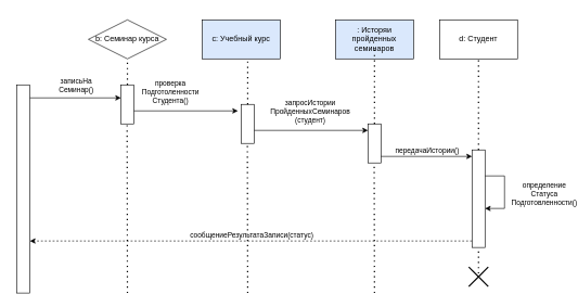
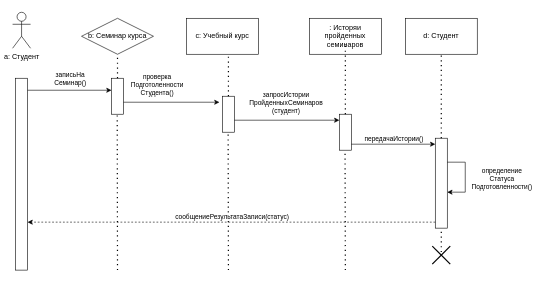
+ <mxCell id="35" value="a: Студент" style="shape=umlActor;verticalLabelPosition=bottom;verticalAlign=top;html=1;outlineConnect=0;" parent="1" vertex="1"><mxGeometry x="20" y="20" width="30" height="60" as="geometry" /></mxCell>
- <mxCell id="6" value="c: Учебный курс" style="rounded=0;whiteSpace=wrap;html=1;fillColor=#dae8fc;" parent="1" vertex="1"><mxGeometry x="310" y="30" width="120" height="60" as="geometry" /></mxCell>
+ <mxCell id="6" value="c: Учебный курс" style="rounded=0;whiteSpace=wrap;html=1;" parent="1" vertex="1"><mxGeometry x="310" y="30" width="120" height="60" as="geometry" /></mxCell>
- <mxCell id="5" value=": Исторяи пройденных семинаров" style="rounded=0;whiteSpace=wrap;html=1;fillColor=#dae8fc;" parent="1" vertex="1"><mxGeometry x="515" y="30" width="120" height="60" as="geometry" /></mxCell>
+ <mxCell id="5" value=": Исторяи пройденных семинаров" style="rounded=0;whiteSpace=wrap;html=1;" parent="1" vertex="1"><mxGeometry x="515" y="30" width="120" height="60" as="geometry" /></mxCell>
